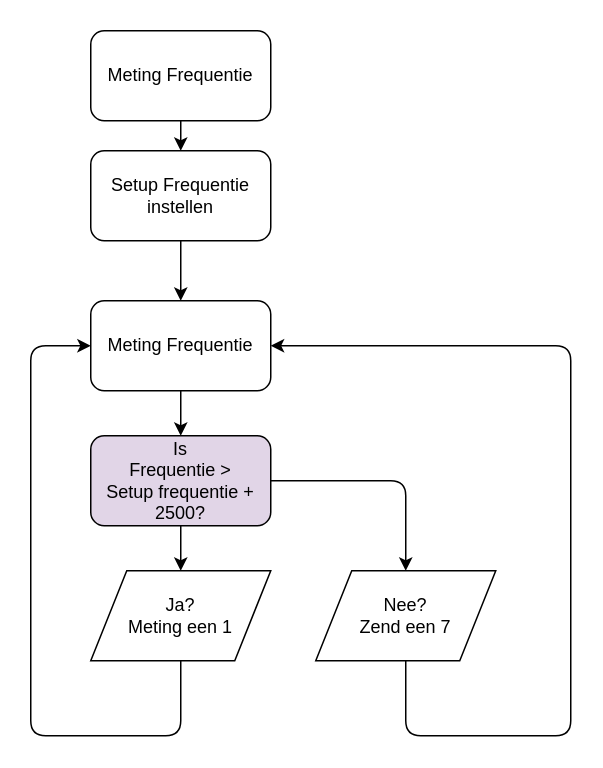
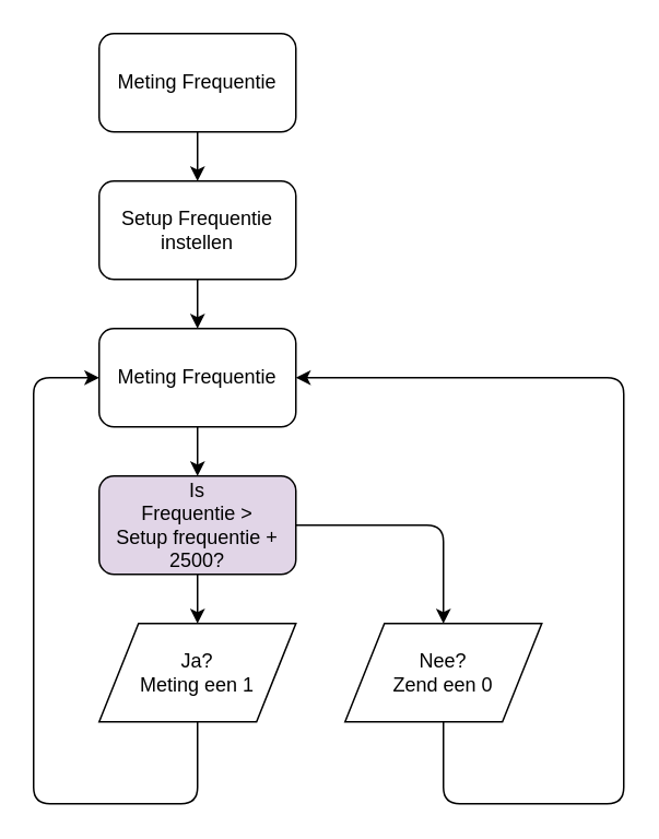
- <mxCell id="3" value="&lt;div&gt;Setup Frequentie&lt;/div&gt;&lt;div&gt;instellen&lt;br&gt;&lt;/div&gt;" style="rounded=1;whiteSpace=wrap;html=1;" vertex="1" parent="1"><mxGeometry x="60" y="100" width="120" height="60" as="geometry" /></mxCell>
+ <mxCell id="3" value="&lt;div&gt;Setup Frequentie&lt;/div&gt;&lt;div&gt;instellen&lt;br&gt;&lt;/div&gt;" style="rounded=1;whiteSpace=wrap;html=1;" vertex="1" parent="1"><mxGeometry x="60" y="110" width="120" height="60" as="geometry" /></mxCell>
- <mxCell id="14" value="&lt;div&gt;Nee?&lt;/div&gt;&lt;div&gt;Zend een 7&lt;br&gt;&lt;/div&gt;" style="shape=parallelogram;perimeter=parallelogramPerimeter;whiteSpace=wrap;html=1;" vertex="1" parent="1"><mxGeometry x="210" y="380" width="120" height="60" as="geometry" /></mxCell>
+ <mxCell id="14" value="&lt;div&gt;Nee?&lt;/div&gt;&lt;div&gt;Zend een 0&lt;br&gt;&lt;/div&gt;" style="shape=parallelogram;perimeter=parallelogramPerimeter;whiteSpace=wrap;html=1;" vertex="1" parent="1"><mxGeometry x="210" y="380" width="120" height="60" as="geometry" /></mxCell>
